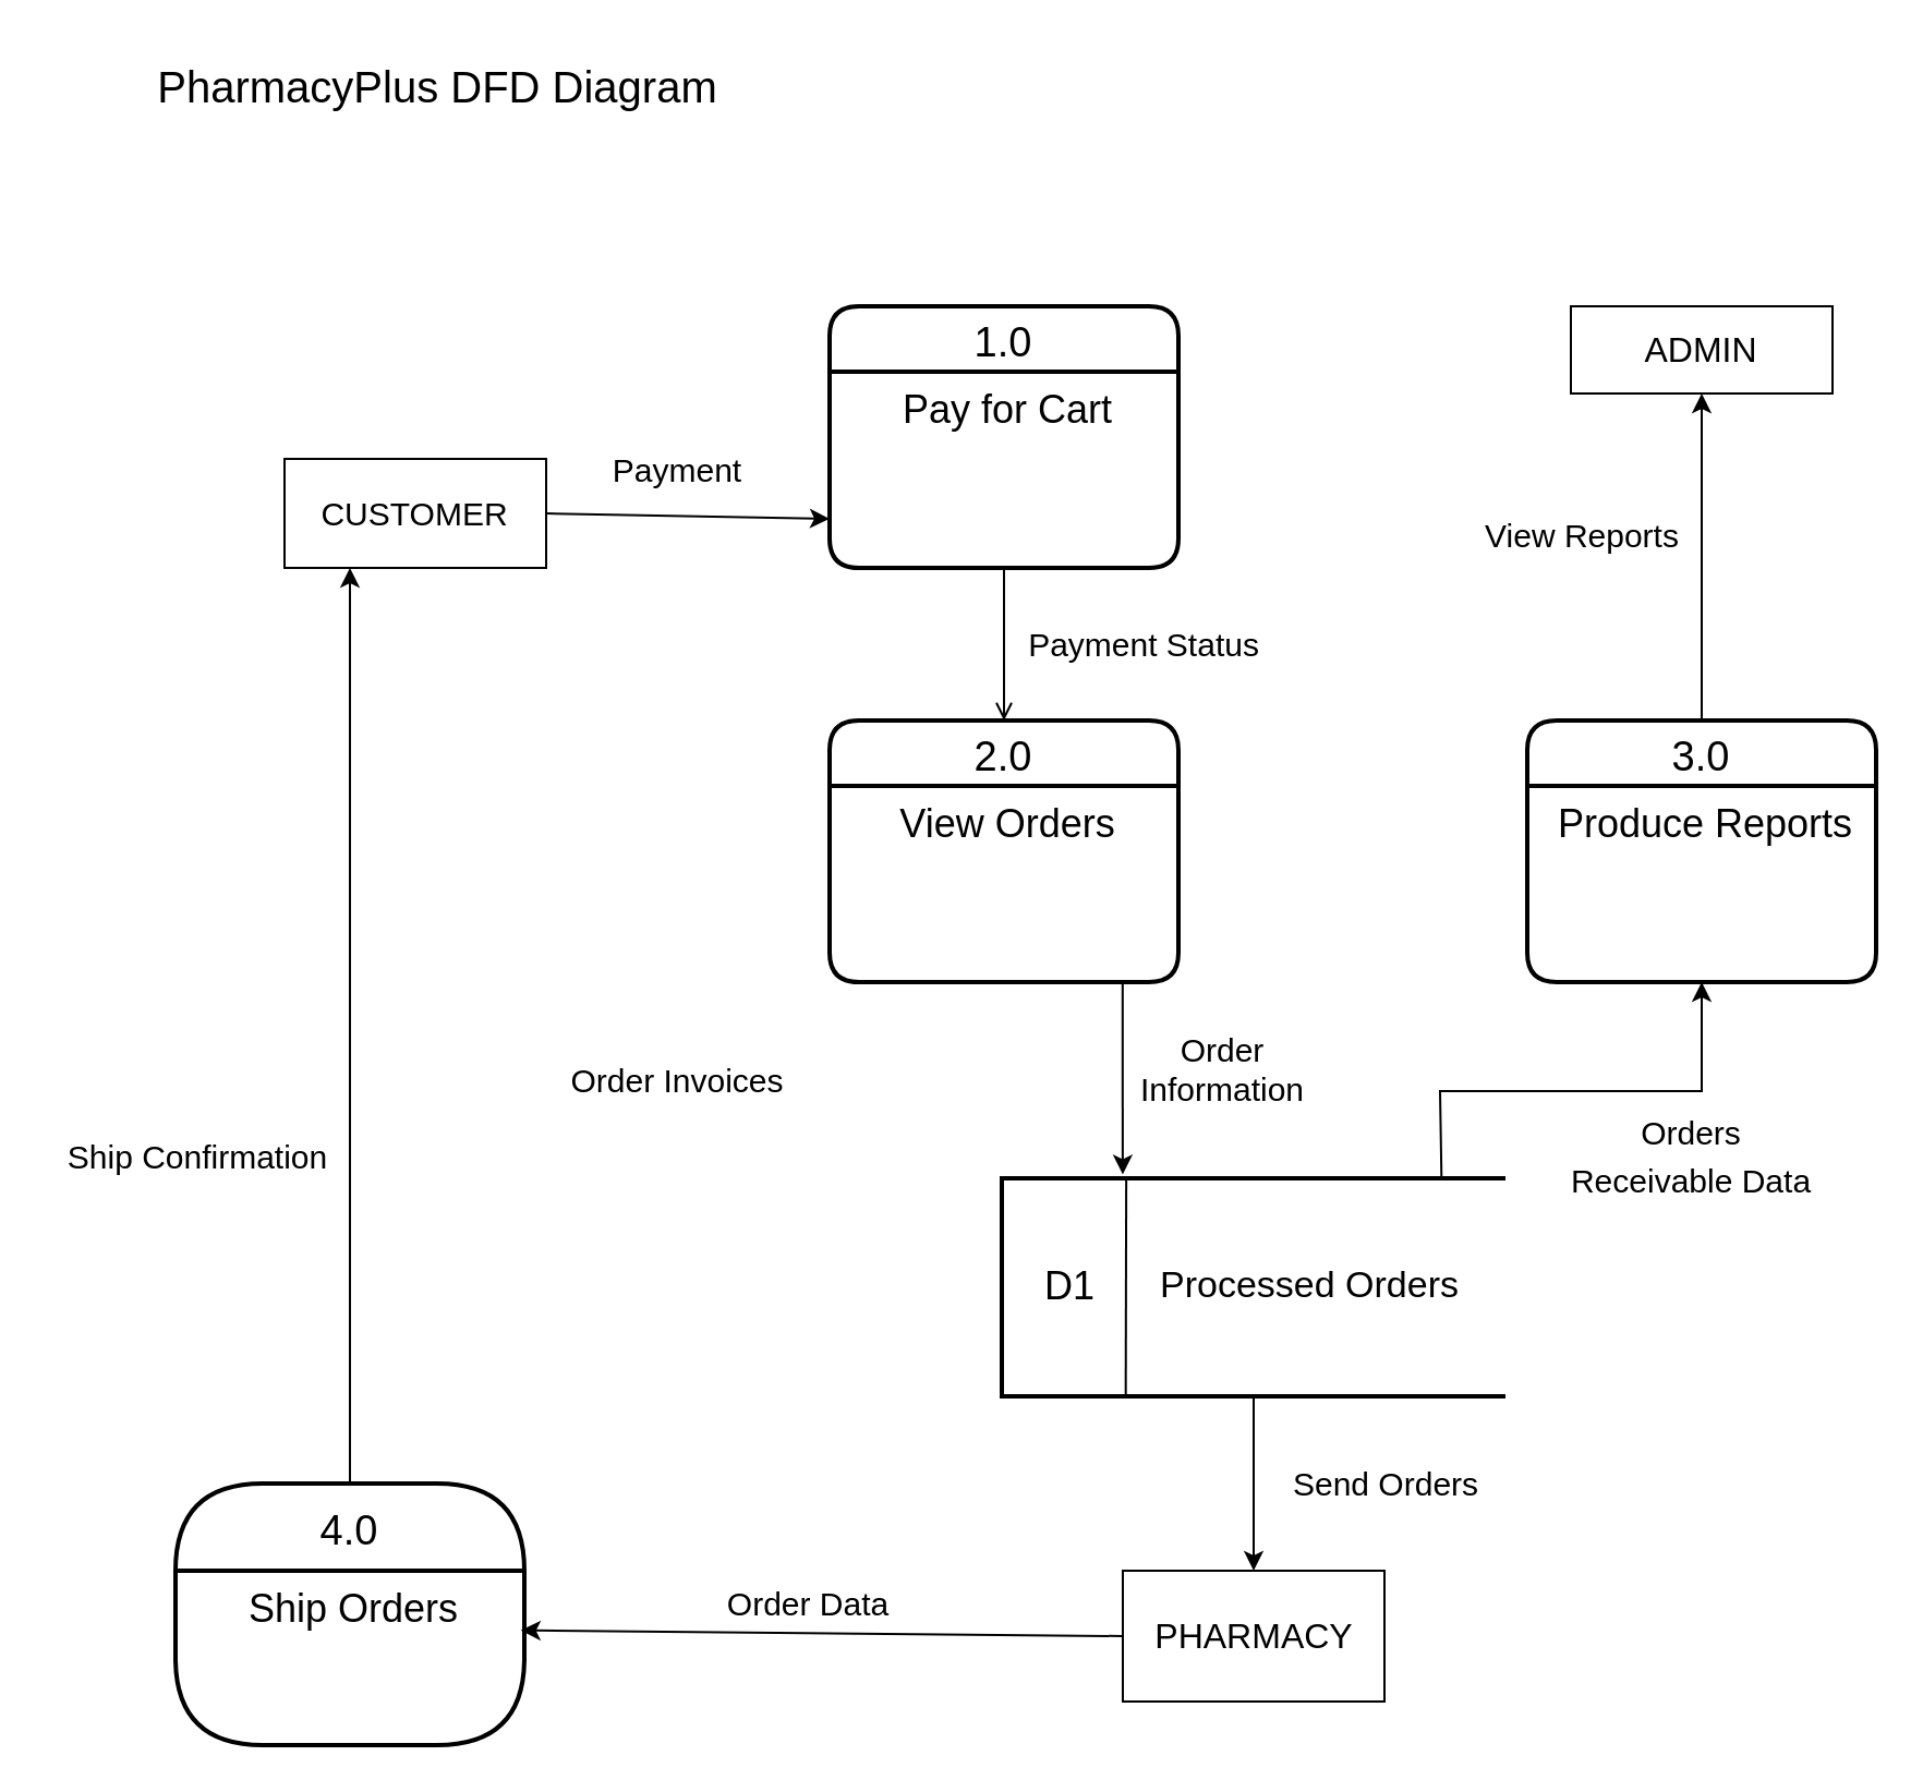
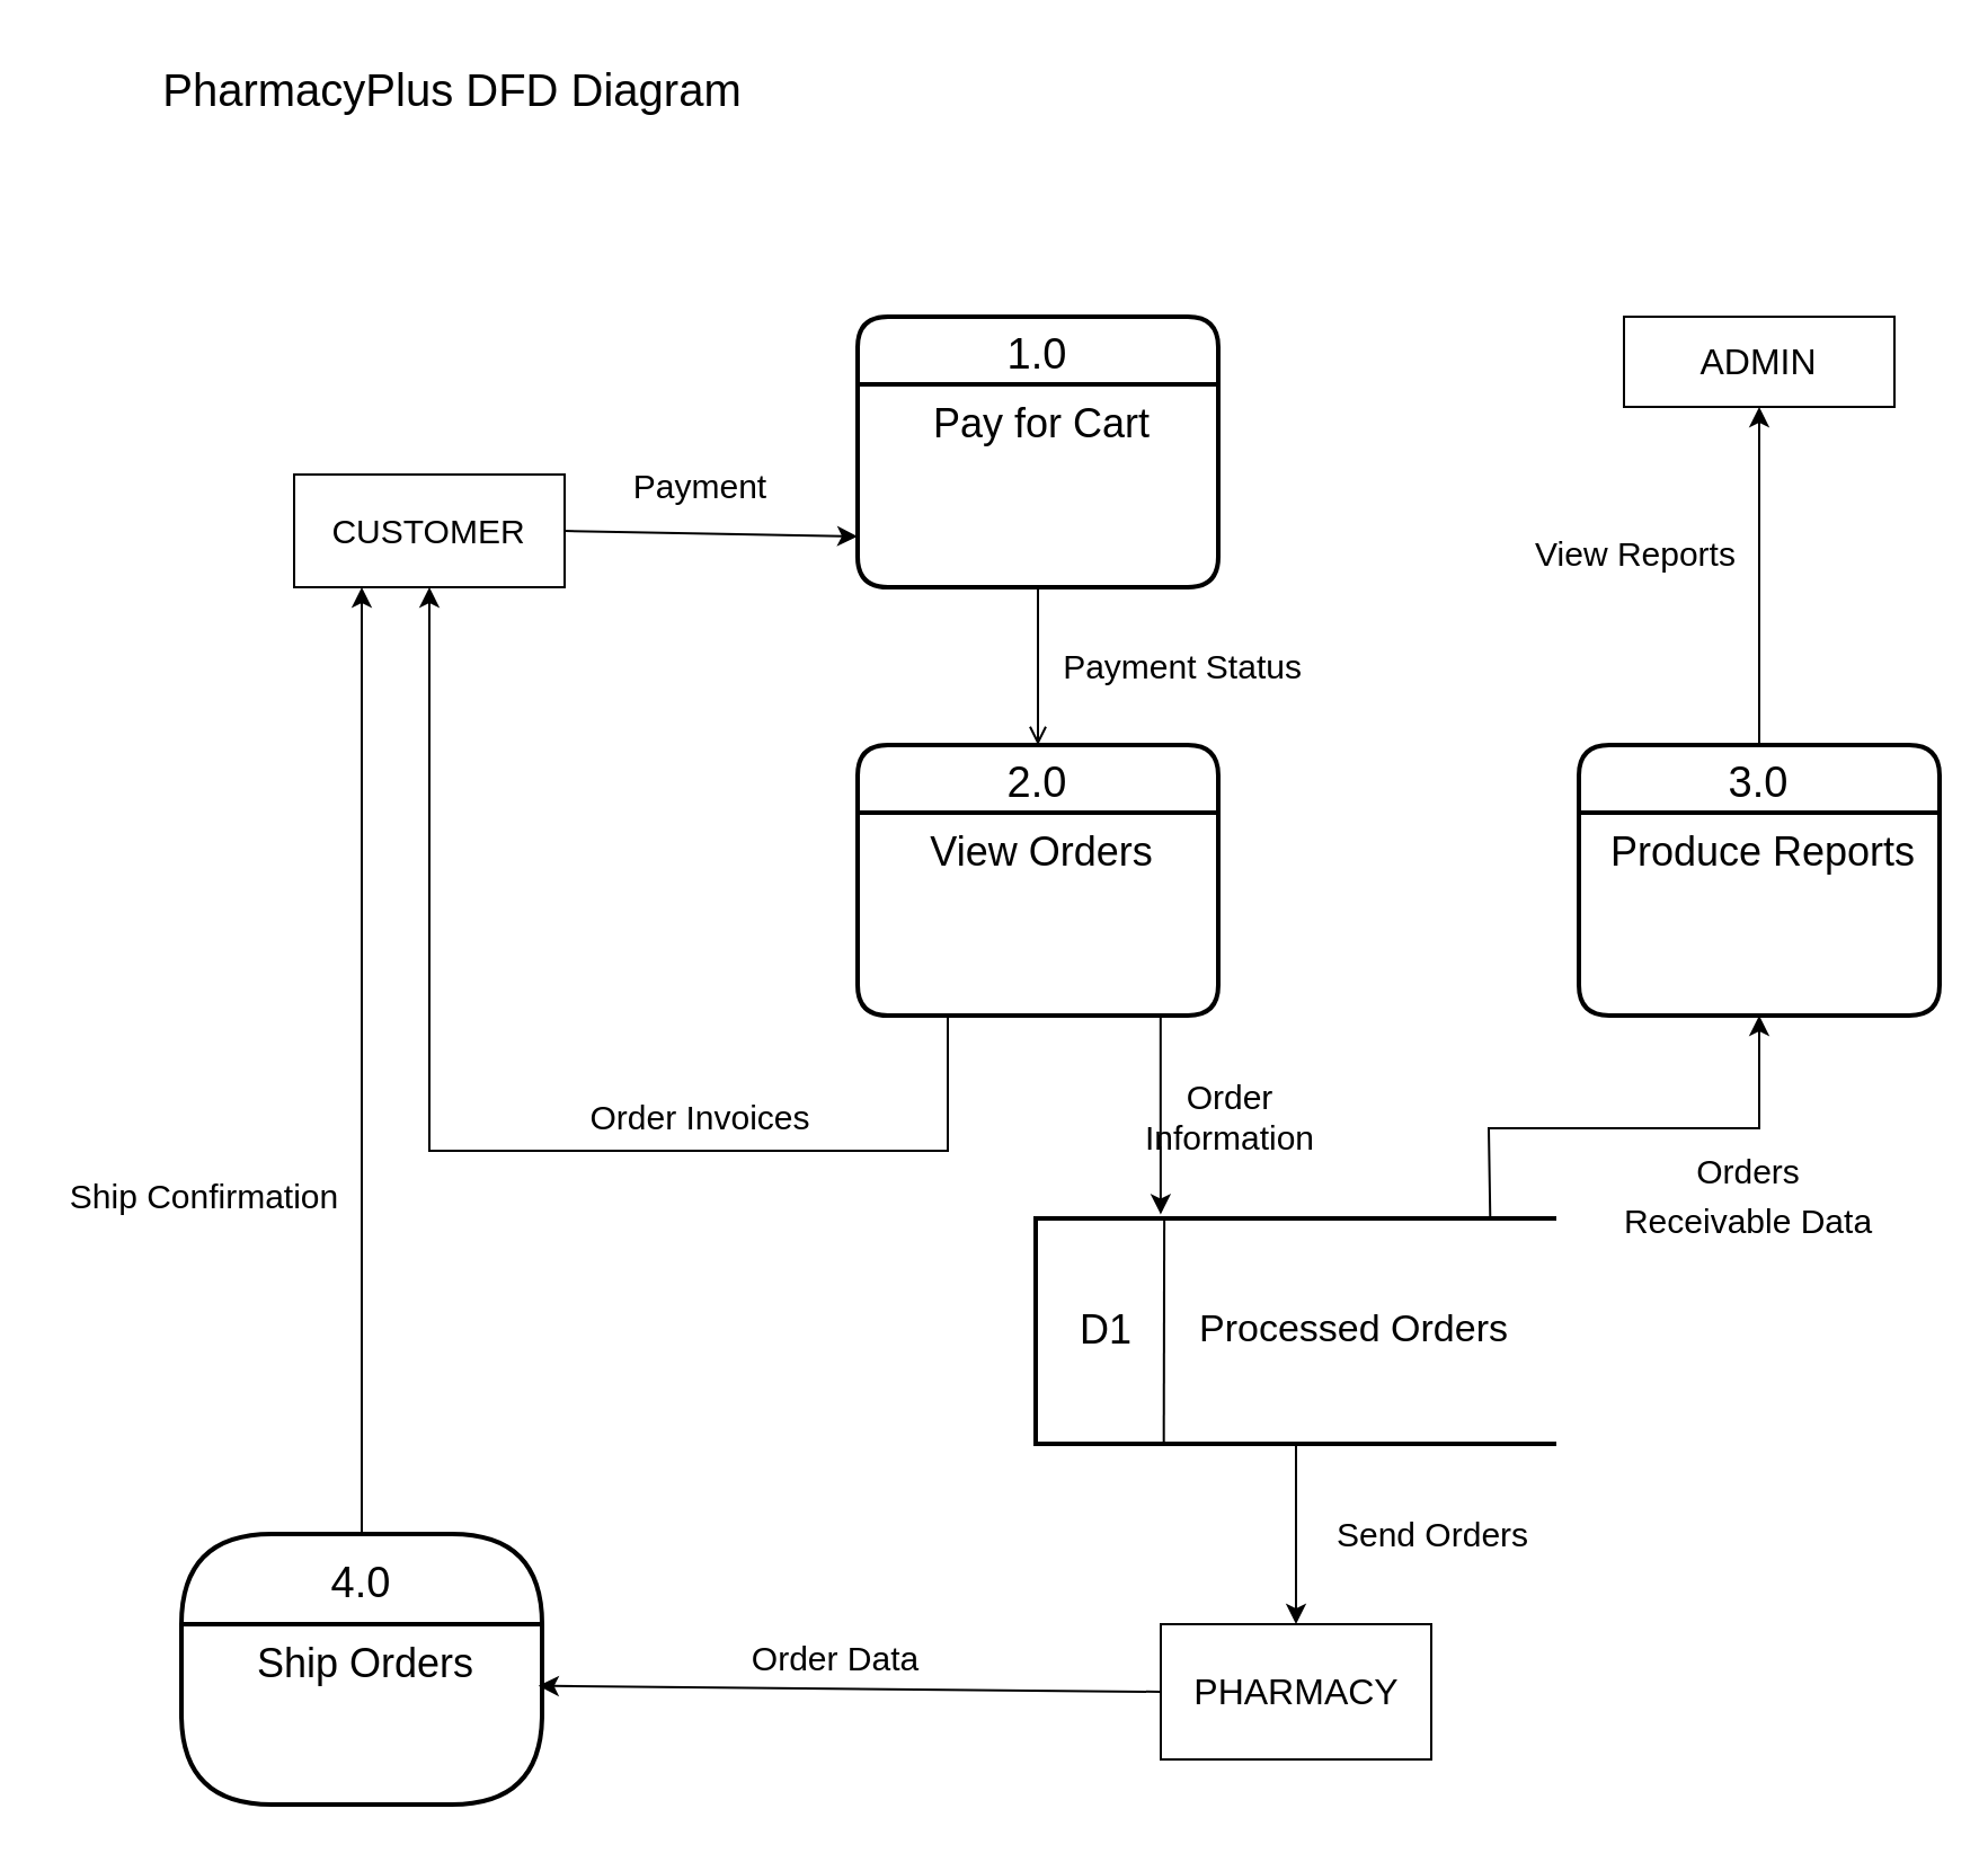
- <mxCell id="13" value="&lt;font style=&quot;font-size: 15px;&quot;&gt;Order &lt;br&gt;Information&lt;/font&gt;" style="text;html=1;align=center;verticalAlign=middle;resizable=0;points=[];autosize=1;strokeColor=none;fillColor=none;" vertex="1" parent="1"><mxGeometry x="510" y="465" width="100" height="50" as="geometry" /></mxCell>
+ <mxCell id="13" value="&lt;font style=&quot;font-size: 15px;&quot;&gt;Order &lt;br&gt;Information&lt;/font&gt;" style="text;html=1;align=center;verticalAlign=middle;resizable=0;points=[];autosize=1;strokeColor=none;fillColor=none;" vertex="1" parent="1"><mxGeometry x="495" y="470" width="100" height="50" as="geometry" /></mxCell>
+ <mxCell id="5" value="" style="endArrow=classic;html=1;rounded=0;exitX=0.25;exitY=1;exitDx=0;exitDy=0;entryX=0.5;entryY=1;entryDx=0;entryDy=0;" edge="1" parent="1" source="4" target="2"><mxGeometry width="50" height="50" relative="1" as="geometry"><mxPoint x="460" y="440" as="sourcePoint" /><mxPoint x="510" y="390" as="targetPoint" /><Array as="points"><mxPoint x="420" y="510" /><mxPoint x="190" y="510" /></Array></mxGeometry></mxCell>
